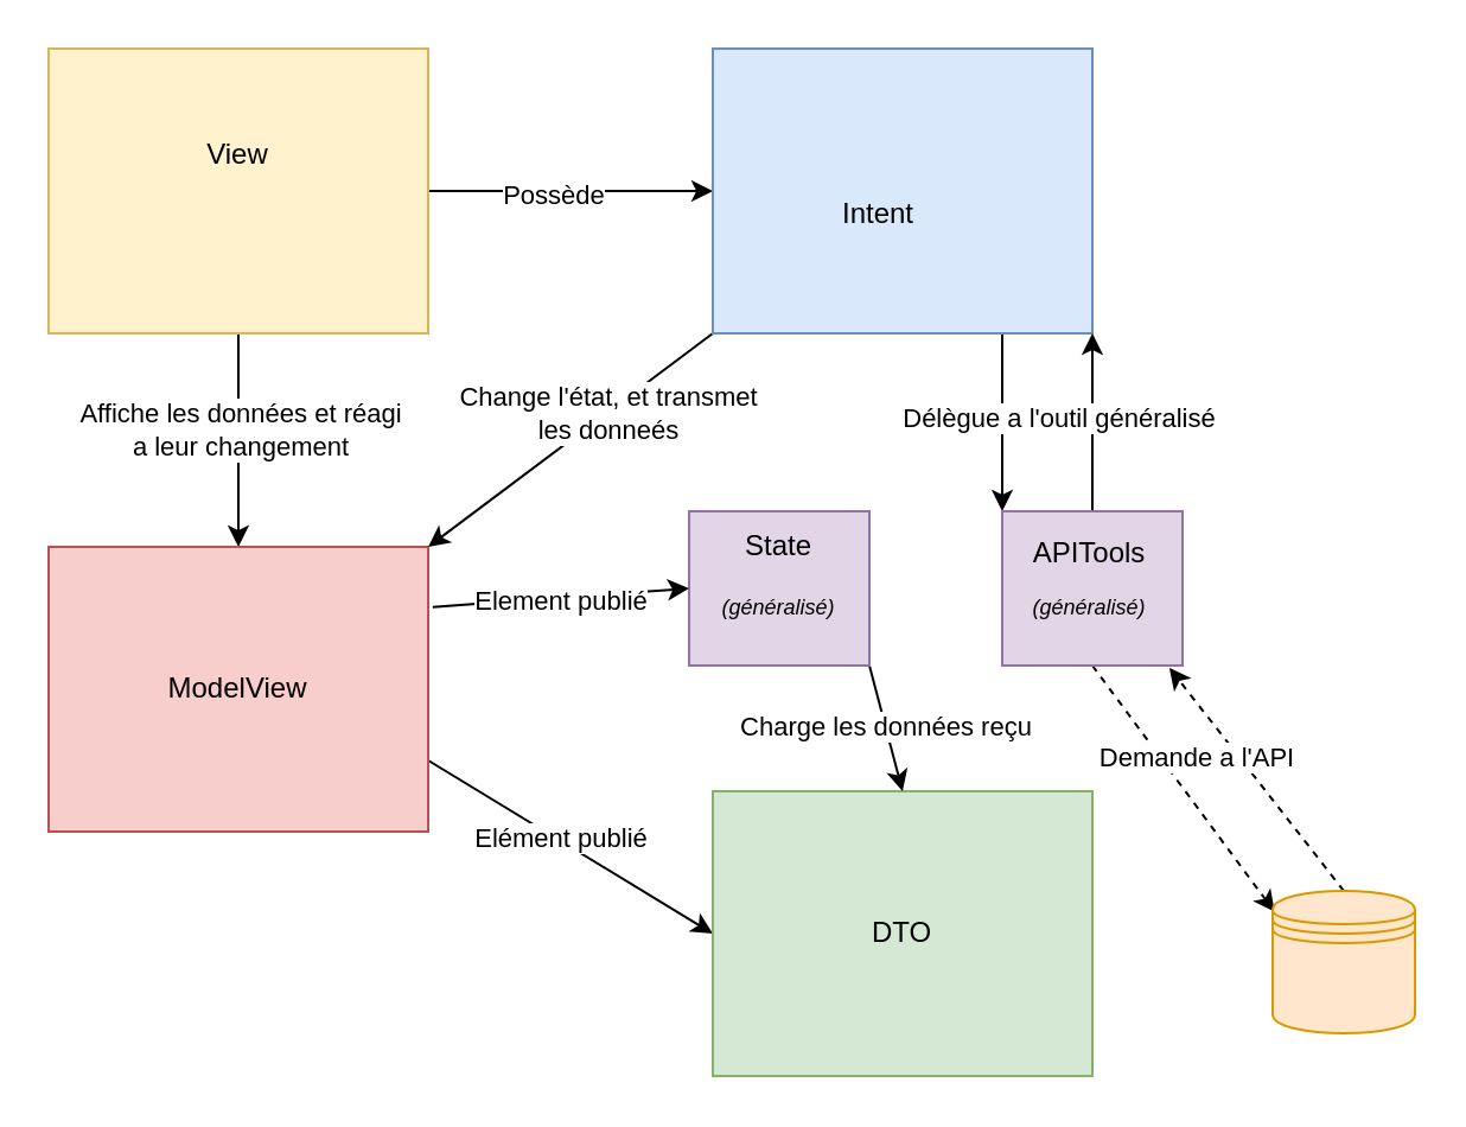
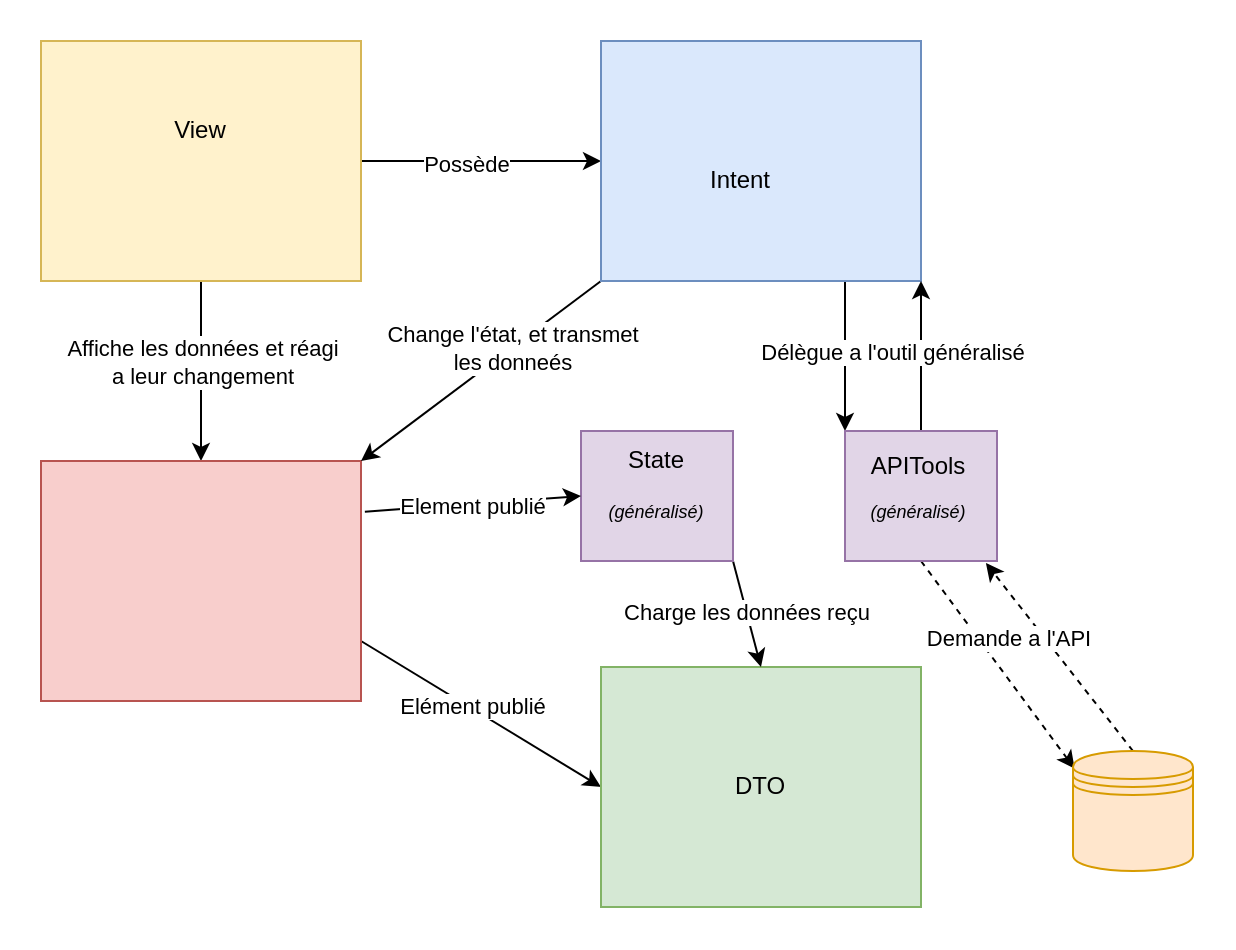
- <mxCell id="12" value="ModelView" style="text;html=1;strokeColor=none;fillColor=none;align=center;verticalAlign=middle;whiteSpace=wrap;rounded=0;" vertex="1" parent="1"><mxGeometry x="70" y="275" width="60" height="30" as="geometry" /></mxCell>
